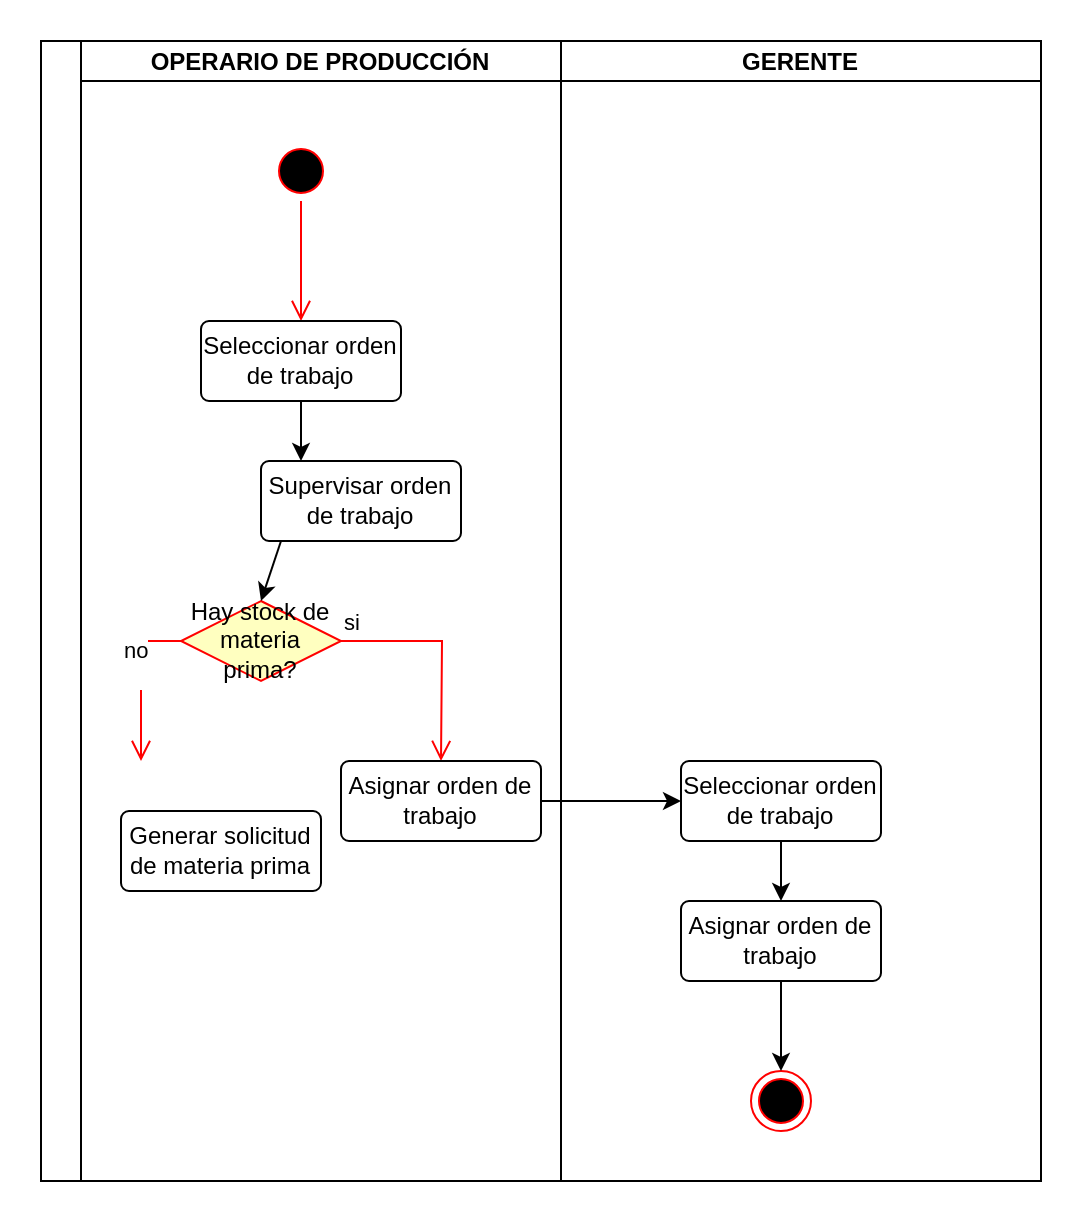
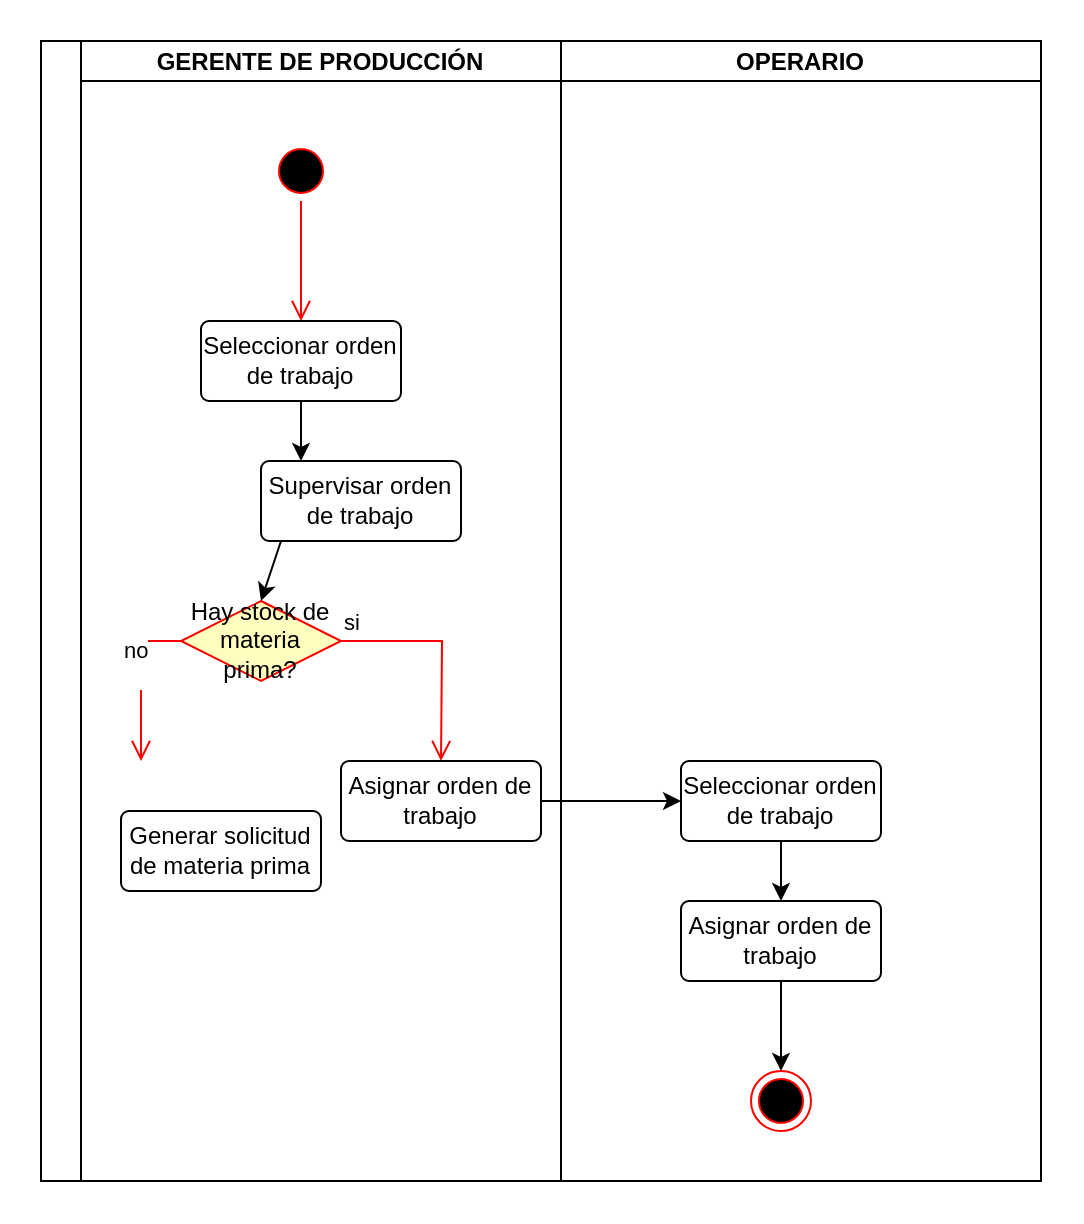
- <mxCell id="3" value="OPERARIO DE PRODUCCIÓN" style="swimlane;startSize=20;" vertex="1" parent="2"><mxGeometry x="20" width="240" height="570" as="geometry" /></mxCell>
+ <mxCell id="3" value="GERENTE DE PRODUCCIÓN" style="swimlane;startSize=20;" vertex="1" parent="2"><mxGeometry x="20" width="240" height="570" as="geometry" /></mxCell>
- <mxCell id="16" value="GERENTE" style="swimlane;startSize=20;" vertex="1" parent="1"><mxGeometry x="280" y="20" width="240" height="570" as="geometry" /></mxCell>
+ <mxCell id="16" value="OPERARIO" style="swimlane;startSize=20;" vertex="1" parent="1"><mxGeometry x="280" y="20" width="240" height="570" as="geometry" /></mxCell>
